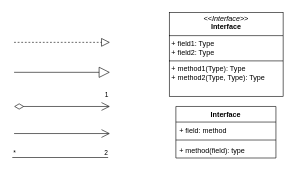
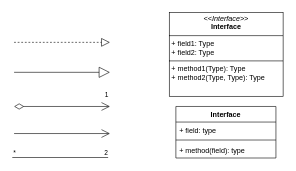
- <mxCell id="3" value="+ field: method" style="text;strokeColor=none;fillColor=none;align=left;verticalAlign=top;spacingLeft=4;spacingRight=4;overflow=hidden;rotatable=0;points=[[0,0.5],[1,0.5]];portConstraint=eastwest;" parent="2" vertex="1"><mxGeometry y="26" width="167" height="26" as="geometry" /></mxCell>
+ <mxCell id="3" value="+ field: type" style="text;strokeColor=none;fillColor=none;align=left;verticalAlign=top;spacingLeft=4;spacingRight=4;overflow=hidden;rotatable=0;points=[[0,0.5],[1,0.5]];portConstraint=eastwest;" parent="2" vertex="1"><mxGeometry y="26" width="167" height="26" as="geometry" /></mxCell>
